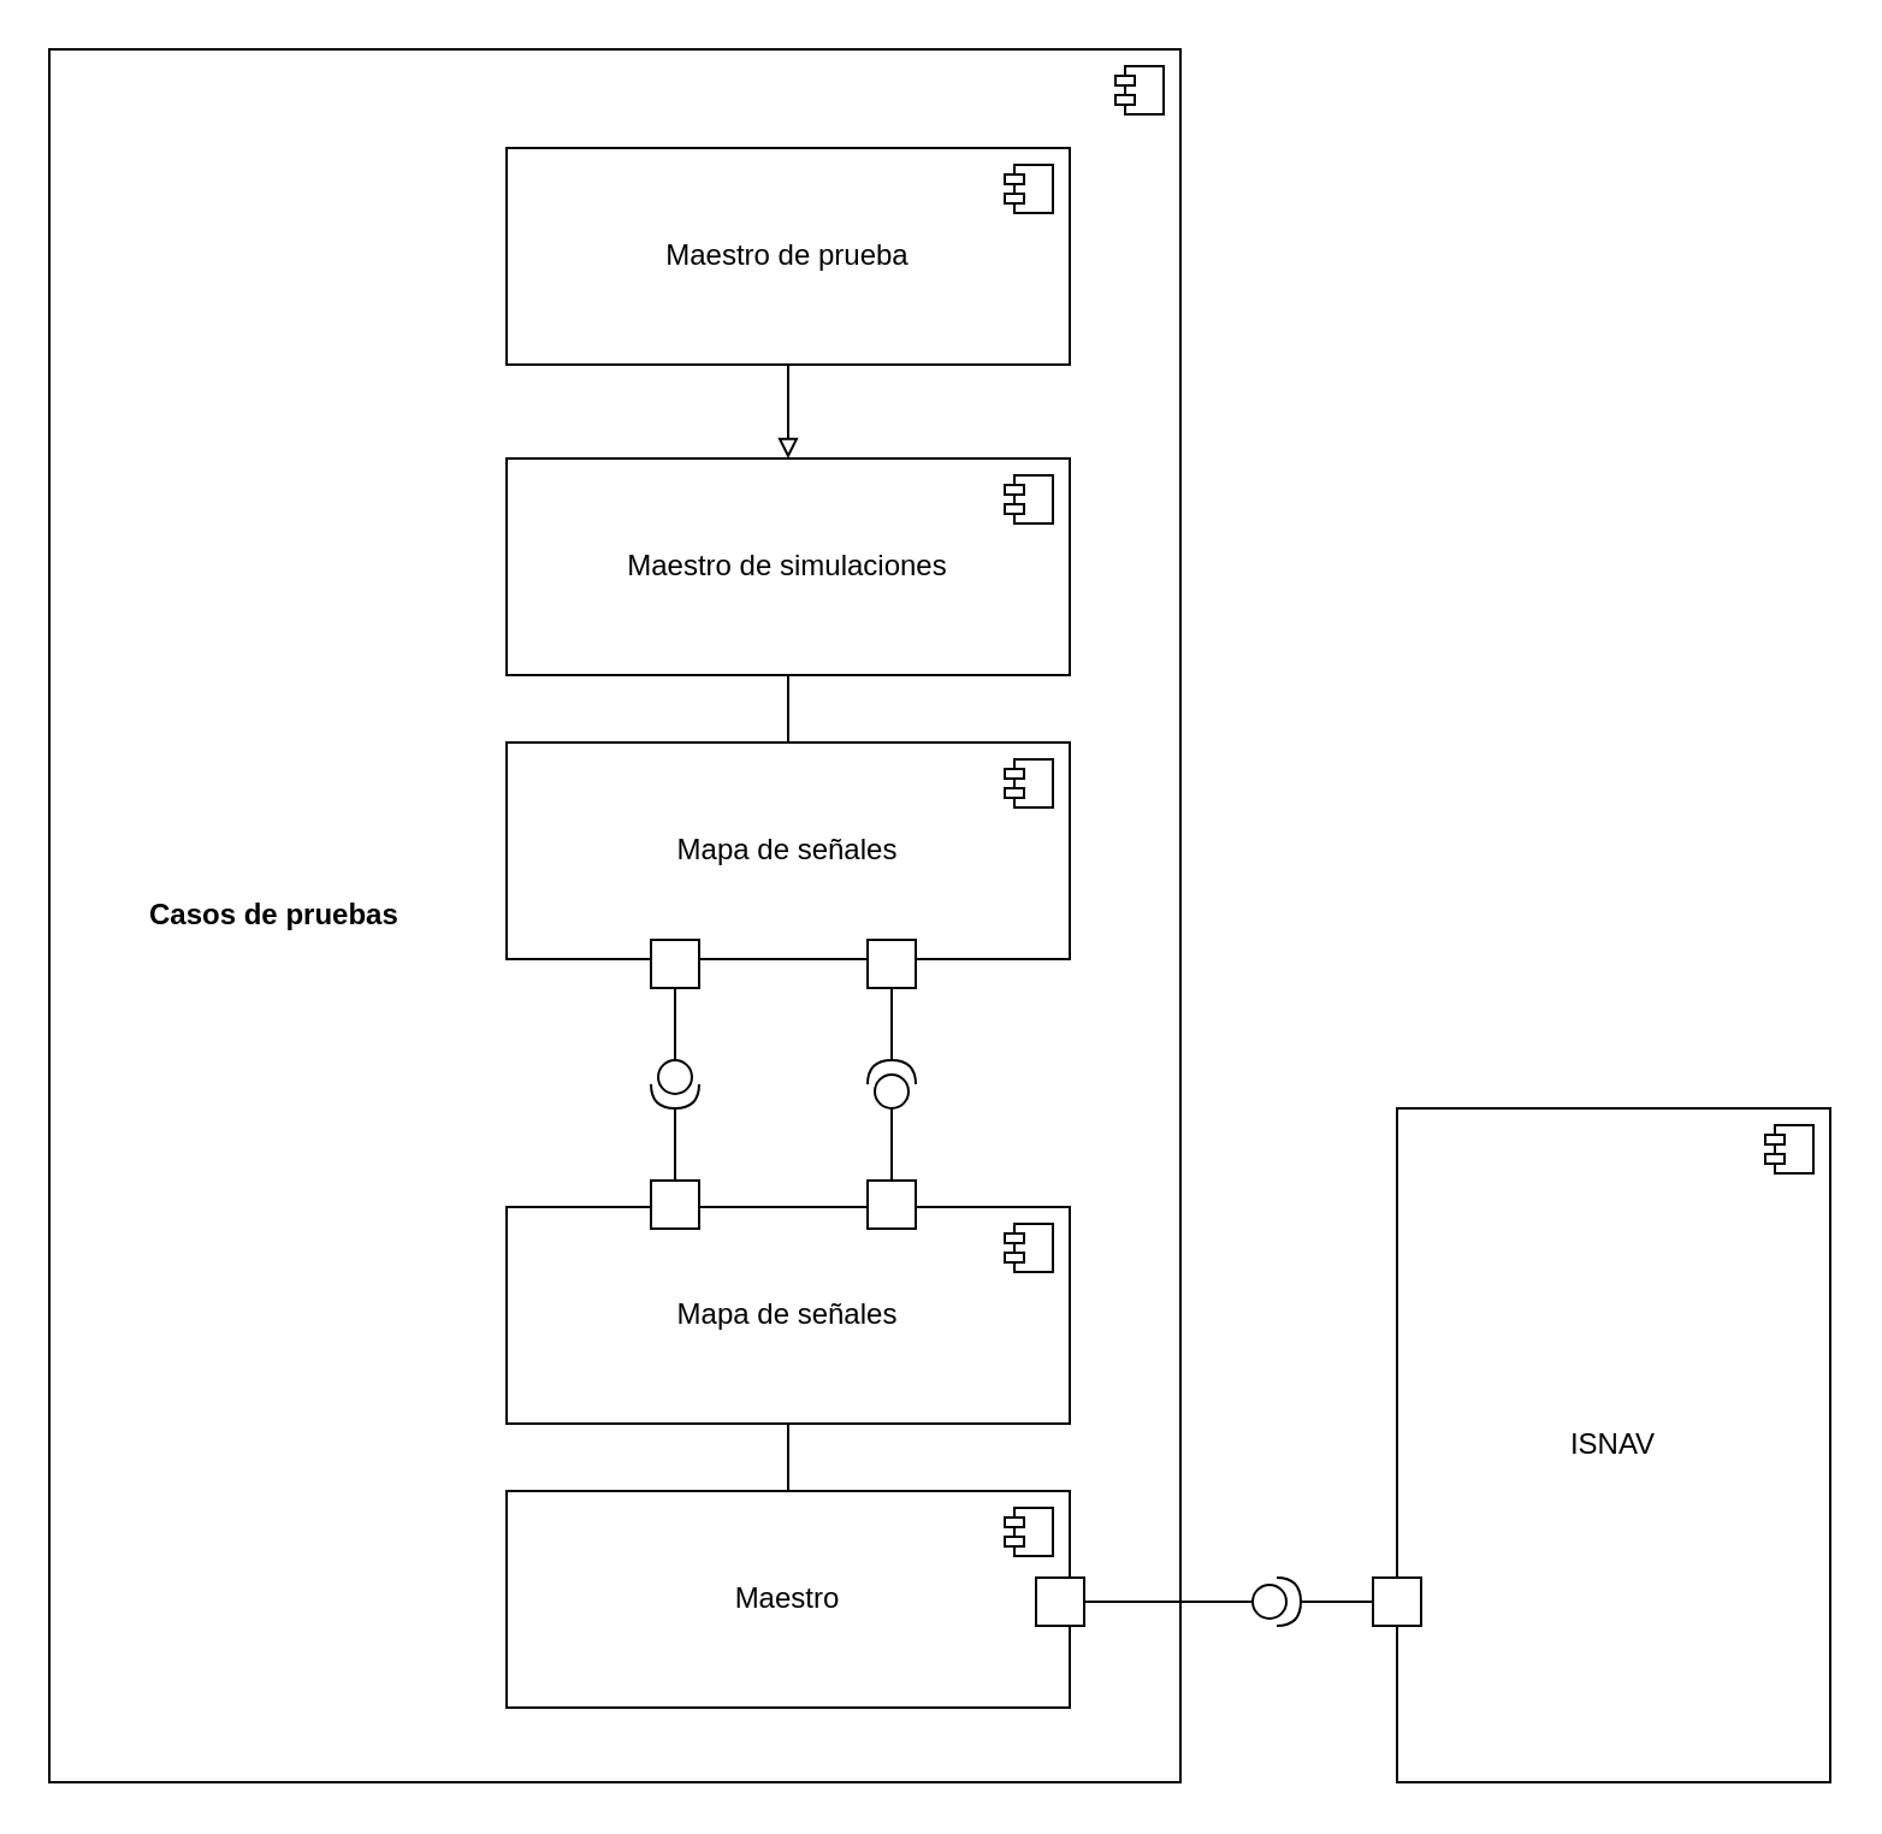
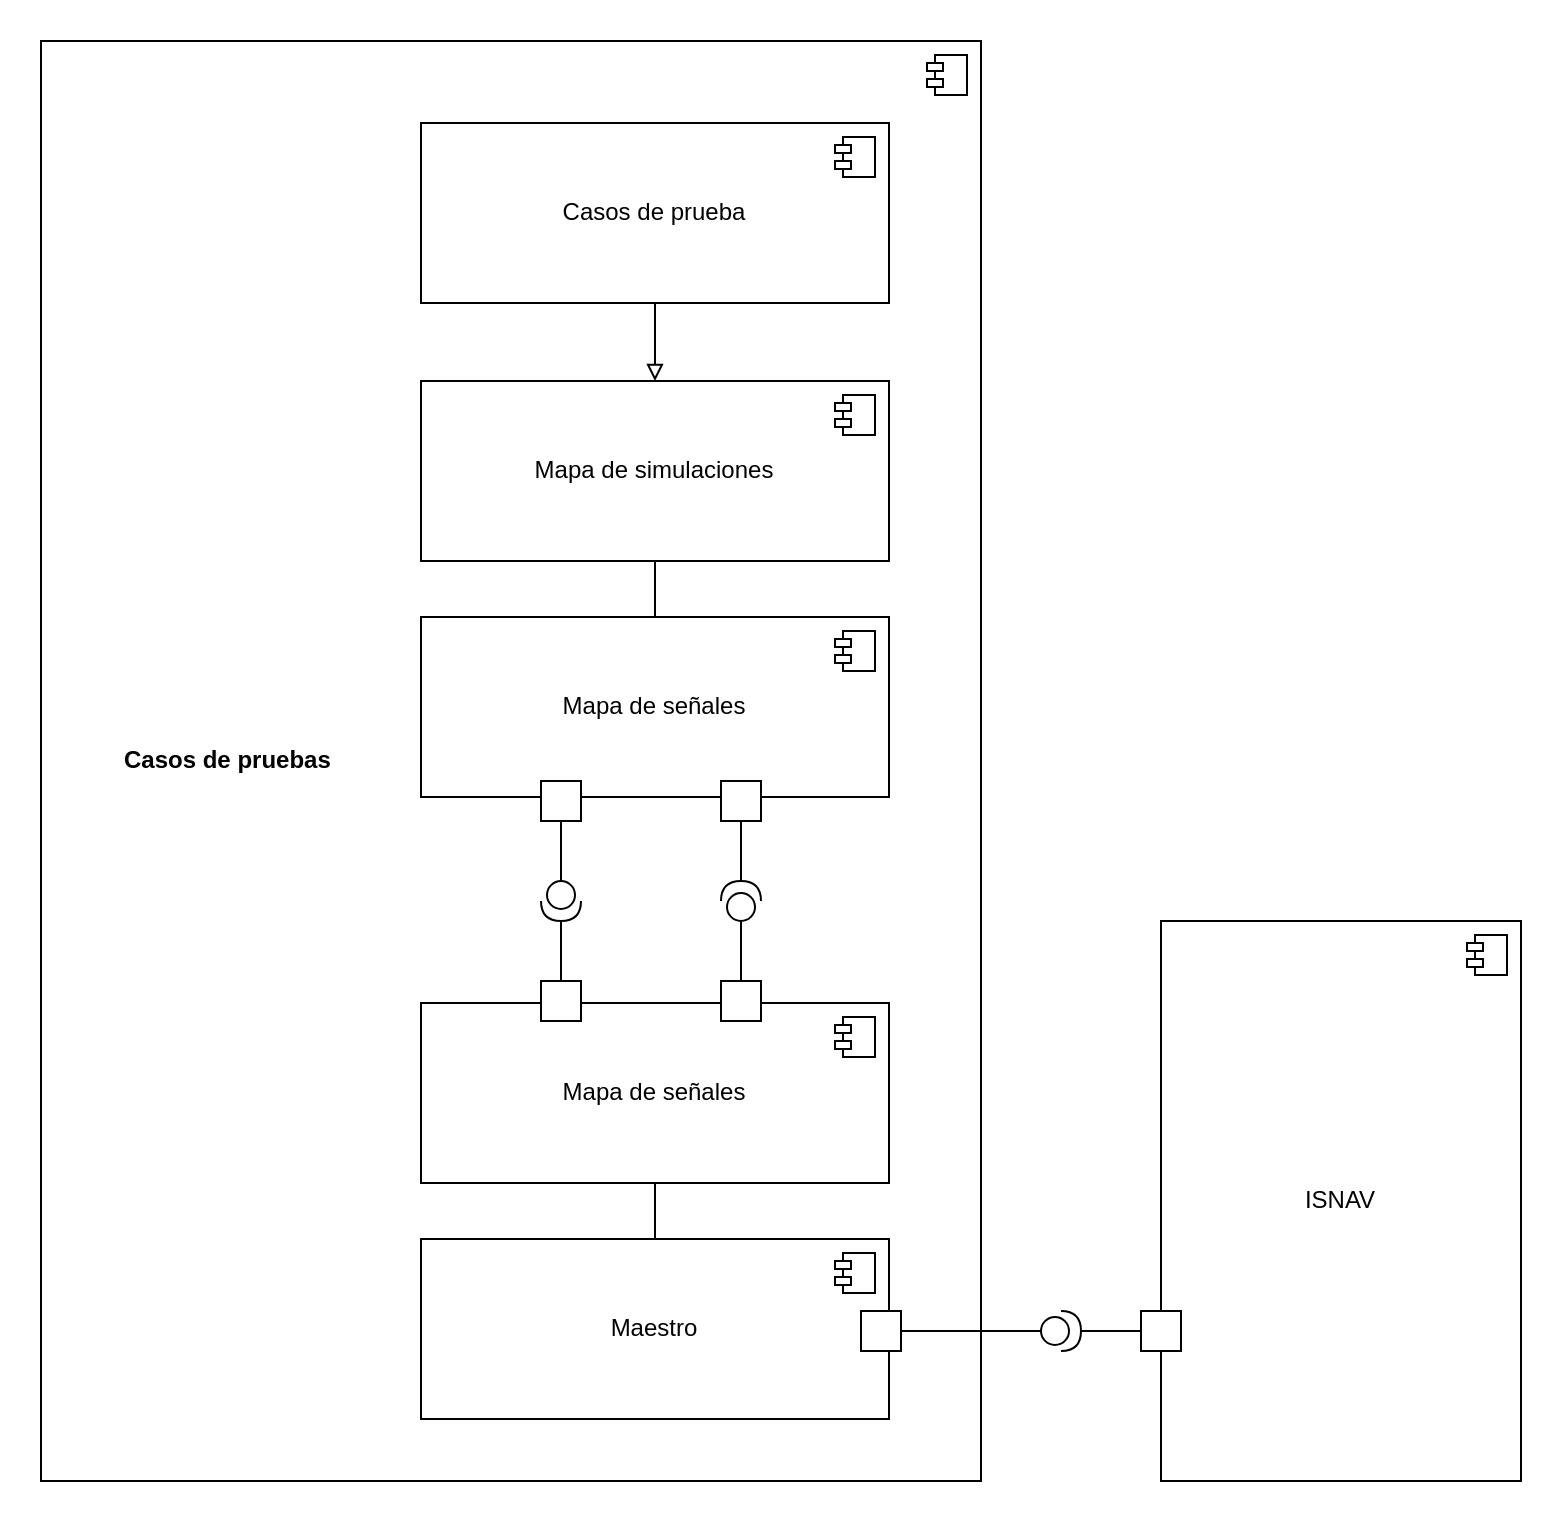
- <mxCell id="5" value="Maestro de prueba" style="html=1;dropTarget=0;whiteSpace=wrap;" vertex="1" parent="1"><mxGeometry x="210" y="61" width="234" height="90" as="geometry" /></mxCell>
+ <mxCell id="5" value="Casos de prueba" style="html=1;dropTarget=0;whiteSpace=wrap;" vertex="1" parent="1"><mxGeometry x="210" y="61" width="234" height="90" as="geometry" /></mxCell>
- <mxCell id="8" value="Maestro de simulaciones" style="html=1;dropTarget=0;whiteSpace=wrap;" vertex="1" parent="1"><mxGeometry x="210" y="190" width="234" height="90" as="geometry" /></mxCell>
+ <mxCell id="8" value="Mapa de simulaciones" style="html=1;dropTarget=0;whiteSpace=wrap;" vertex="1" parent="1"><mxGeometry x="210" y="190" width="234" height="90" as="geometry" /></mxCell>
